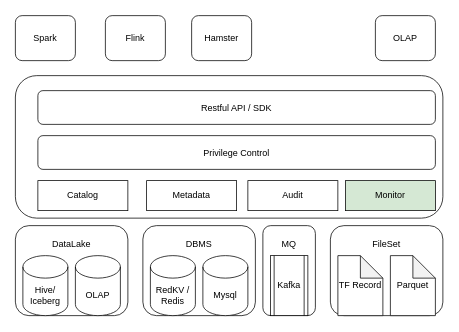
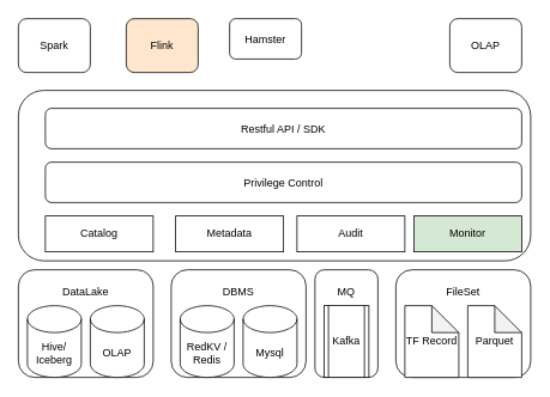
- <mxCell id="25" value="Flink" style="rounded=1;whiteSpace=wrap;html=1;" vertex="1" parent="1"><mxGeometry x="140" y="20" width="80" height="60" as="geometry" /></mxCell>
+ <mxCell id="25" value="Flink" style="rounded=1;whiteSpace=wrap;html=1;fillColor=#ffe6cc;" vertex="1" parent="1"><mxGeometry x="140" y="20" width="80" height="60" as="geometry" /></mxCell>
- <mxCell id="26" value="Hamster" style="rounded=1;whiteSpace=wrap;html=1;" vertex="1" parent="1"><mxGeometry x="255" y="20" width="80" height="60" as="geometry" /></mxCell>
+ <mxCell id="26" value="Hamster" style="rounded=1;whiteSpace=wrap;html=1;" vertex="1" parent="1"><mxGeometry x="255" y="20" width="80" height="45" as="geometry" /></mxCell>
